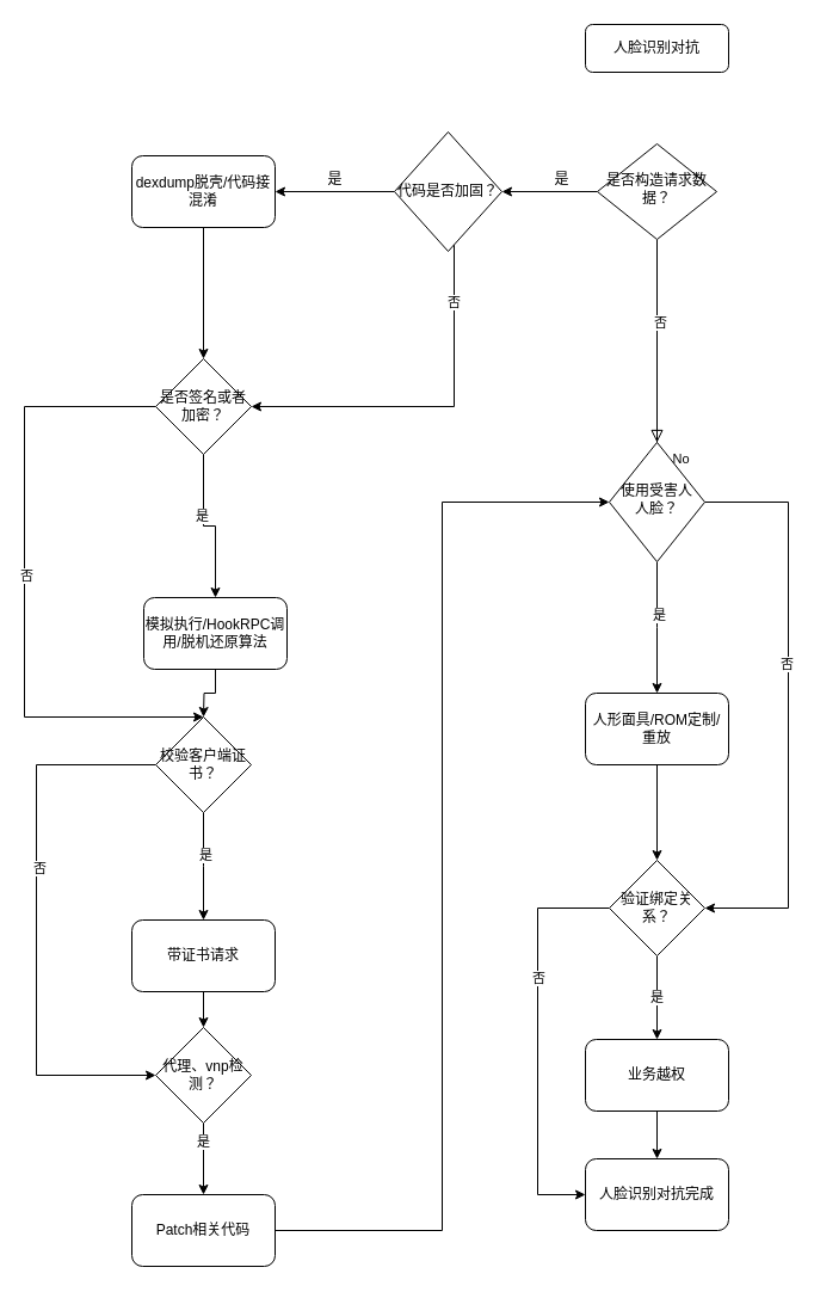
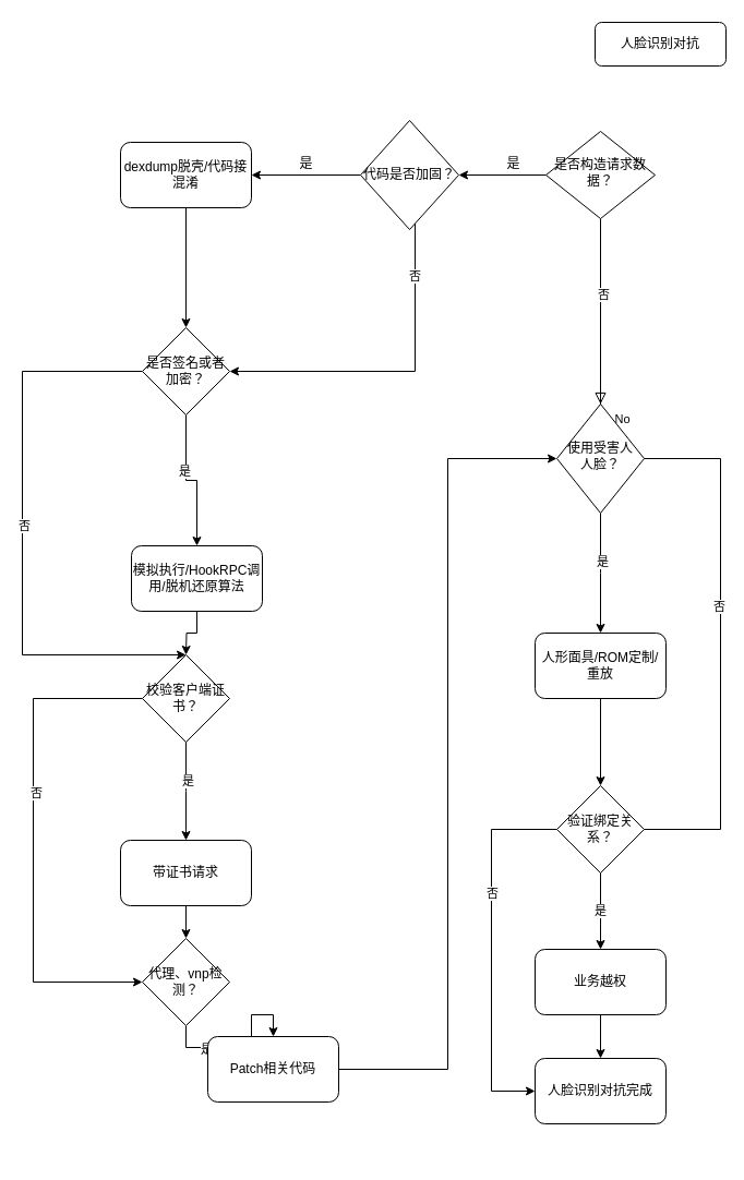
- <mxCell id="2" value="人脸识别对抗" style="rounded=1;whiteSpace=wrap;html=1;fontSize=12;glass=0;strokeWidth=1;shadow=0;" parent="1" vertex="1"><mxGeometry x="490" y="20" width="120" height="40" as="geometry" /></mxCell>
+ <mxCell id="2" value="人脸识别对抗" style="rounded=1;whiteSpace=wrap;html=1;fontSize=12;glass=0;strokeWidth=1;shadow=0;" parent="1" vertex="1"><mxGeometry x="545" y="20" width="120" height="40" as="geometry" /></mxCell>
- <mxCell id="10" style="edgeStyle=orthogonalEdgeStyle;rounded=0;orthogonalLoop=1;jettySize=auto;html=1;entryX=1;entryY=0.5;entryDx=0;entryDy=0;" edge="1" parent="1" source="12" target="45"><mxGeometry relative="1" as="geometry"><Array as="points"><mxPoint x="660" y="420" /><mxPoint x="660" y="760" /></Array></mxGeometry></mxCell>
+ <mxCell id="10" style="edgeStyle=orthogonalEdgeStyle;rounded=0;orthogonalLoop=1;jettySize=auto;html=1;entryX=1;entryY=0.5;entryDx=0;entryDy=0;endArrow=none;" edge="1" parent="1" source="12" target="45"><mxGeometry relative="1" as="geometry"><Array as="points"><mxPoint x="660" y="420" /><mxPoint x="660" y="760" /></Array></mxGeometry></mxCell>
- <mxCell id="39" value="Patch相关代码" style="rounded=1;whiteSpace=wrap;html=1;" vertex="1" parent="1"><mxGeometry x="110" y="1000" width="120" height="60" as="geometry" /></mxCell>
+ <mxCell id="39" value="Patch相关代码" style="rounded=1;whiteSpace=wrap;html=1;" vertex="1" parent="1"><mxGeometry x="190" y="950" width="120" height="60" as="geometry" /></mxCell>
